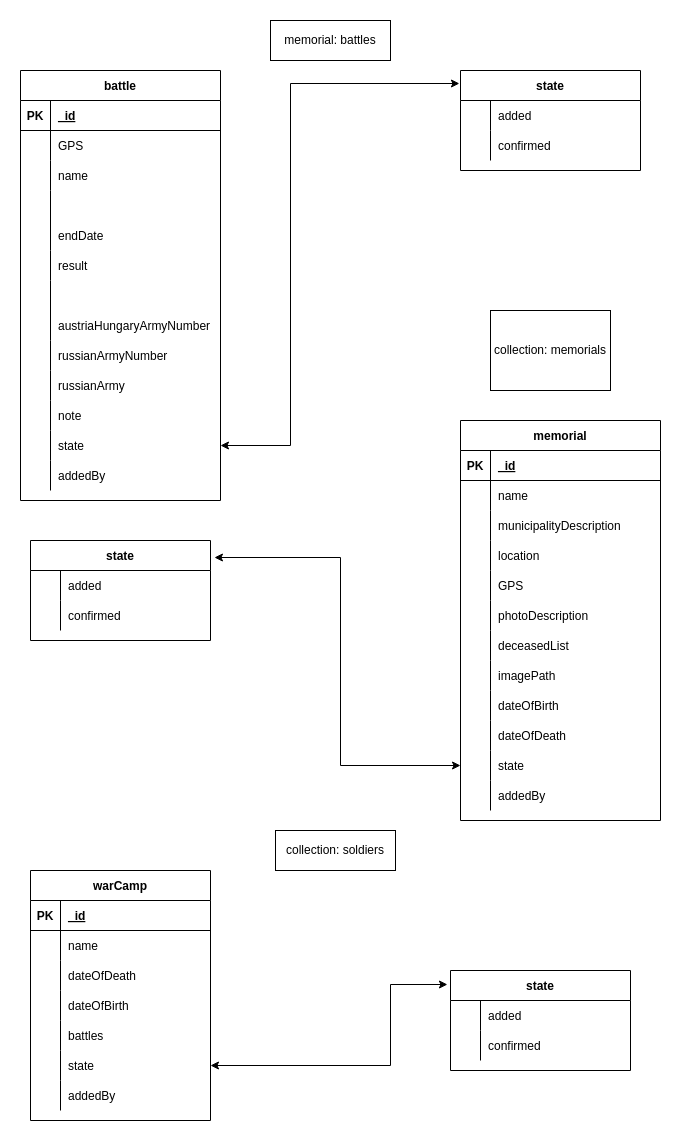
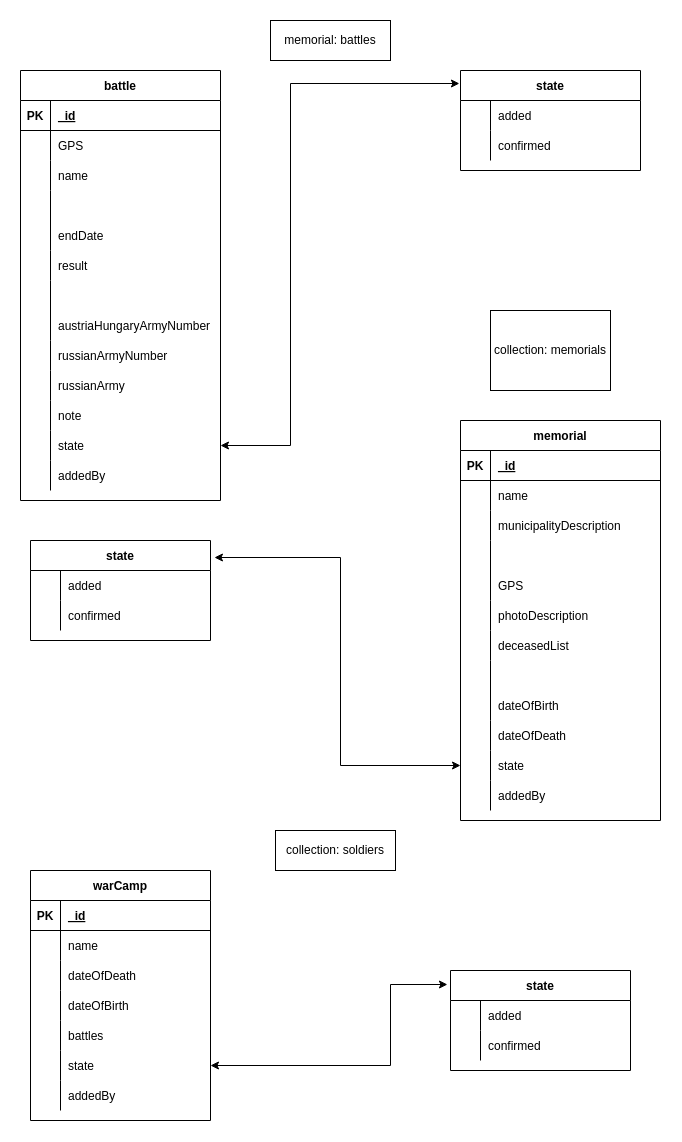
- <mxCell id="68" value="location" style="shape=partialRectangle;connectable=0;fillColor=none;top=0;left=0;bottom=0;right=0;align=left;spacingLeft=6;overflow=hidden;" vertex="1" parent="66"><mxGeometry x="30" width="170" height="30" as="geometry"><mxRectangle width="170" height="30" as="alternateBounds" /></mxGeometry></mxCell>
- <mxCell id="80" value="imagePath" style="shape=partialRectangle;connectable=0;fillColor=none;top=0;left=0;bottom=0;right=0;align=left;spacingLeft=6;overflow=hidden;spacing=2;" vertex="1" parent="78"><mxGeometry x="30" width="170" height="30" as="geometry"><mxRectangle width="170" height="30" as="alternateBounds" /></mxGeometry></mxCell>
